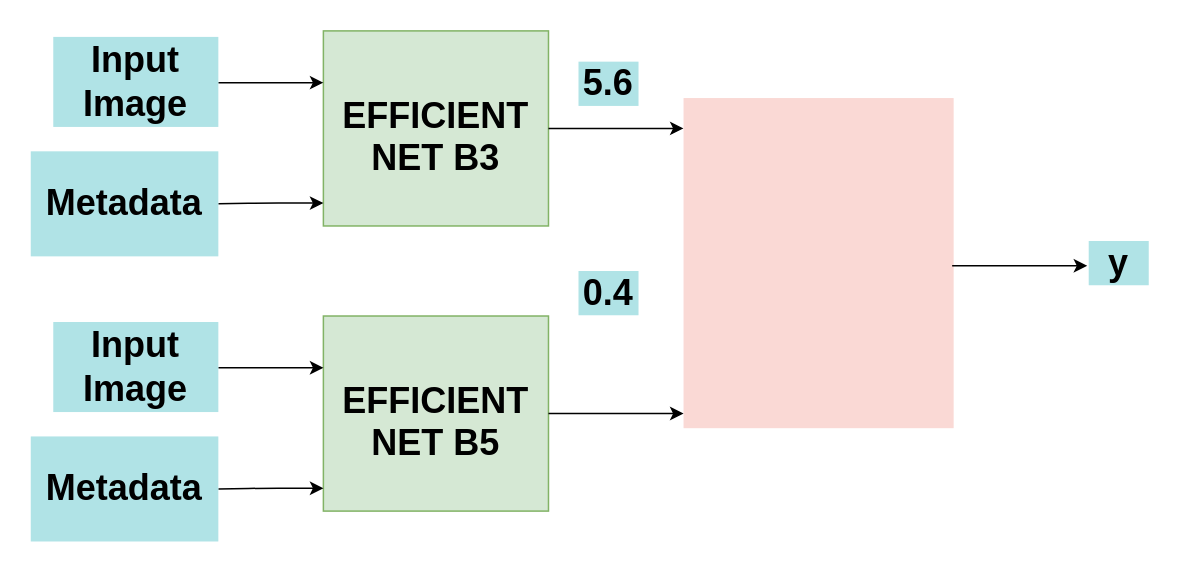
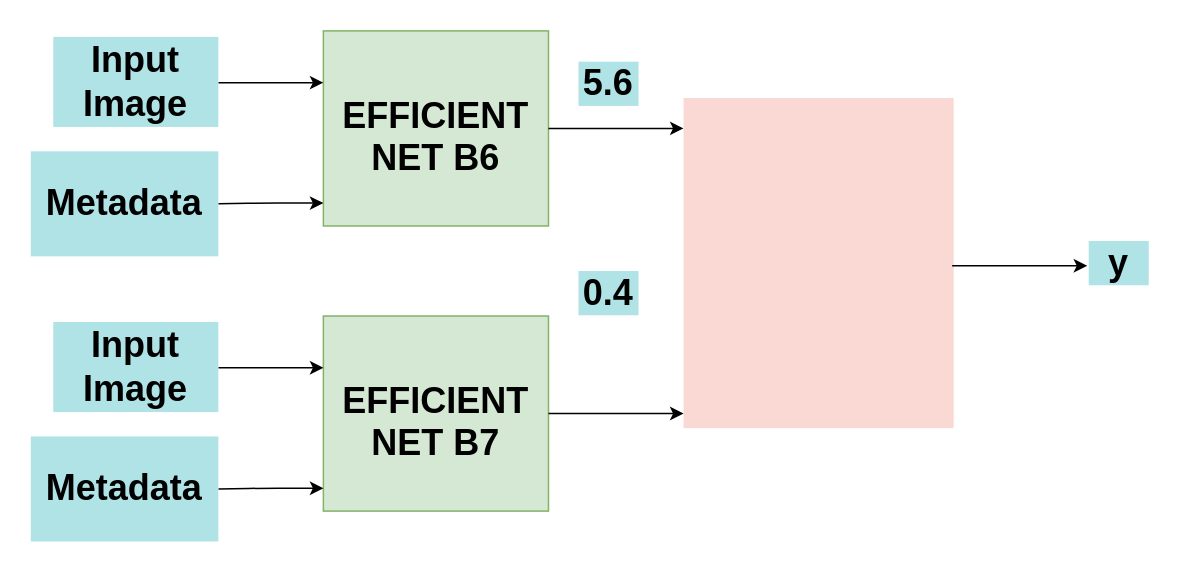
- <mxCell id="3" value="&lt;b&gt;&lt;font style=&quot;font-size: 24px&quot;&gt;&lt;font&gt;EFFICIENT NET B3&lt;/font&gt;&lt;br&gt;&lt;/font&gt;&lt;/b&gt;&lt;div class=&quot;line&quot; style=&quot;box-sizing: border-box ; font-family: &amp;#34;calibre&amp;#34; , sans-serif&quot;&gt;&lt;br&gt;&lt;/div&gt;" style="text;html=1;strokeColor=none;fillColor=none;align=center;verticalAlign=middle;whiteSpace=wrap;rounded=0;" vertex="1" parent="1"><mxGeometry x="215" y="25" width="150" height="145" as="geometry" /></mxCell>
+ <mxCell id="3" value="&lt;b&gt;&lt;font style=&quot;font-size: 24px&quot;&gt;&lt;font&gt;EFFICIENT NET B6&lt;/font&gt;&lt;br&gt;&lt;/font&gt;&lt;/b&gt;&lt;div class=&quot;line&quot; style=&quot;box-sizing: border-box ; font-family: &amp;#34;calibre&amp;#34; , sans-serif&quot;&gt;&lt;br&gt;&lt;/div&gt;" style="text;html=1;strokeColor=none;fillColor=none;align=center;verticalAlign=middle;whiteSpace=wrap;rounded=0;" vertex="1" parent="1"><mxGeometry x="215" y="25" width="150" height="145" as="geometry" /></mxCell>
- <mxCell id="13" value="&lt;b&gt;&lt;font style=&quot;font-size: 24px&quot;&gt;&lt;font&gt;EFFICIENT NET B5&lt;/font&gt;&lt;br&gt;&lt;/font&gt;&lt;/b&gt;&lt;div class=&quot;line&quot; style=&quot;box-sizing: border-box ; font-family: &amp;#34;calibre&amp;#34; , sans-serif&quot;&gt;&lt;br&gt;&lt;/div&gt;" style="text;html=1;strokeColor=none;fillColor=none;align=center;verticalAlign=middle;whiteSpace=wrap;rounded=0;" vertex="1" parent="1"><mxGeometry x="215" y="215" width="150" height="145" as="geometry" /></mxCell>
+ <mxCell id="13" value="&lt;b&gt;&lt;font style=&quot;font-size: 24px&quot;&gt;&lt;font&gt;EFFICIENT NET B7&lt;/font&gt;&lt;br&gt;&lt;/font&gt;&lt;/b&gt;&lt;div class=&quot;line&quot; style=&quot;box-sizing: border-box ; font-family: &amp;#34;calibre&amp;#34; , sans-serif&quot;&gt;&lt;br&gt;&lt;/div&gt;" style="text;html=1;strokeColor=none;fillColor=none;align=center;verticalAlign=middle;whiteSpace=wrap;rounded=0;" vertex="1" parent="1"><mxGeometry x="215" y="215" width="150" height="145" as="geometry" /></mxCell>
